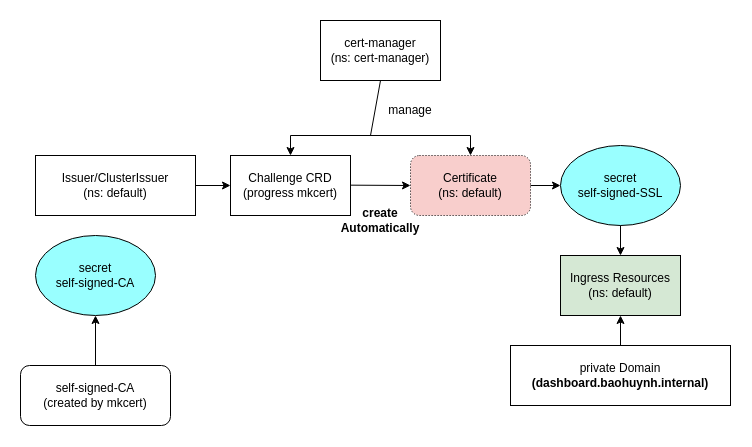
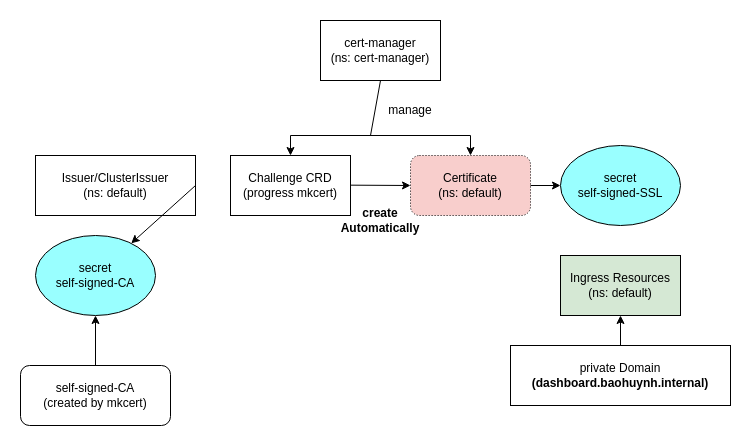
- <mxCell id="19" value="" style="endArrow=classic;html=1;exitX=1;exitY=0.5;exitDx=0;exitDy=0;entryX=0;entryY=0.5;entryDx=0;entryDy=0;" edge="1" parent="1" source="4" target="10"><mxGeometry width="50" height="50" relative="1" as="geometry"><mxPoint x="190" y="315" as="sourcePoint" /><mxPoint x="240" y="265" as="targetPoint" /></mxGeometry></mxCell>
+ <mxCell id="19" value="" style="endArrow=classic;html=1;exitX=1;exitY=0.5;exitDx=0;exitDy=0;" edge="1" parent="1" source="4" target="7"><mxGeometry width="50" height="50" relative="1" as="geometry"><mxPoint x="190" y="315" as="sourcePoint" /><mxPoint x="240" y="265" as="targetPoint" /></mxGeometry></mxCell>
- <mxCell id="17" value="" style="endArrow=classic;html=1;exitX=0.5;exitY=1;exitDx=0;exitDy=0;" edge="1" parent="1" source="8" target="3"><mxGeometry width="50" height="50" relative="1" as="geometry"><mxPoint x="390" y="315" as="sourcePoint" /><mxPoint x="440" y="265" as="targetPoint" /></mxGeometry></mxCell>
